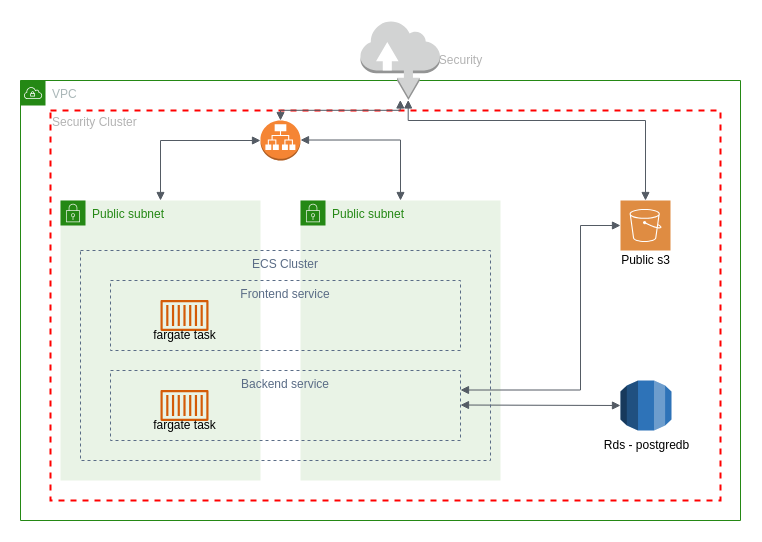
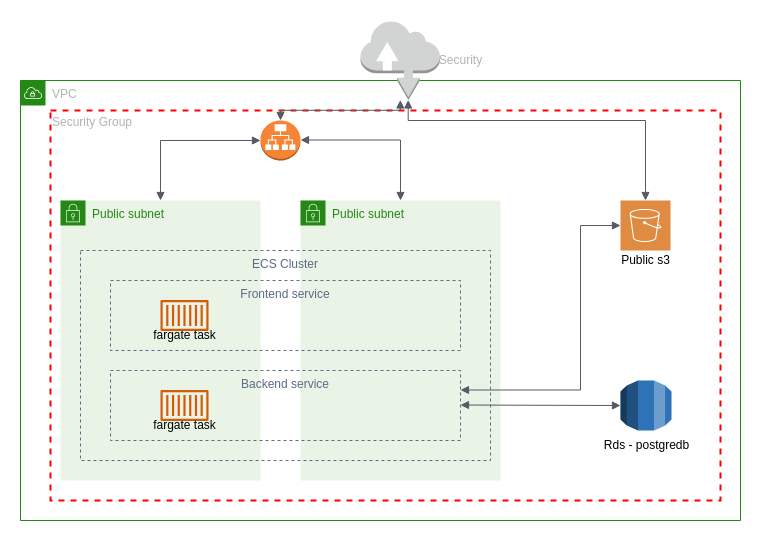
- <mxCell id="14" value="Security Cluster" style="fontStyle=0;verticalAlign=top;align=left;spacingTop=-2;fillColor=none;rounded=0;whiteSpace=wrap;html=1;strokeColor=#FF0000;strokeWidth=2;dashed=1;container=1;collapsible=0;expand=0;recursiveResize=0;fontColor=#B3B3B3;" vertex="1" parent="2"><mxGeometry x="30" y="30" width="670" height="390" as="geometry" /></mxCell>
+ <mxCell id="14" value="Security Group" style="fontStyle=0;verticalAlign=top;align=left;spacingTop=-2;fillColor=none;rounded=0;whiteSpace=wrap;html=1;strokeColor=#FF0000;strokeWidth=2;dashed=1;container=1;collapsible=0;expand=0;recursiveResize=0;fontColor=#B3B3B3;" vertex="1" parent="2"><mxGeometry x="30" y="30" width="670" height="390" as="geometry" /></mxCell>
